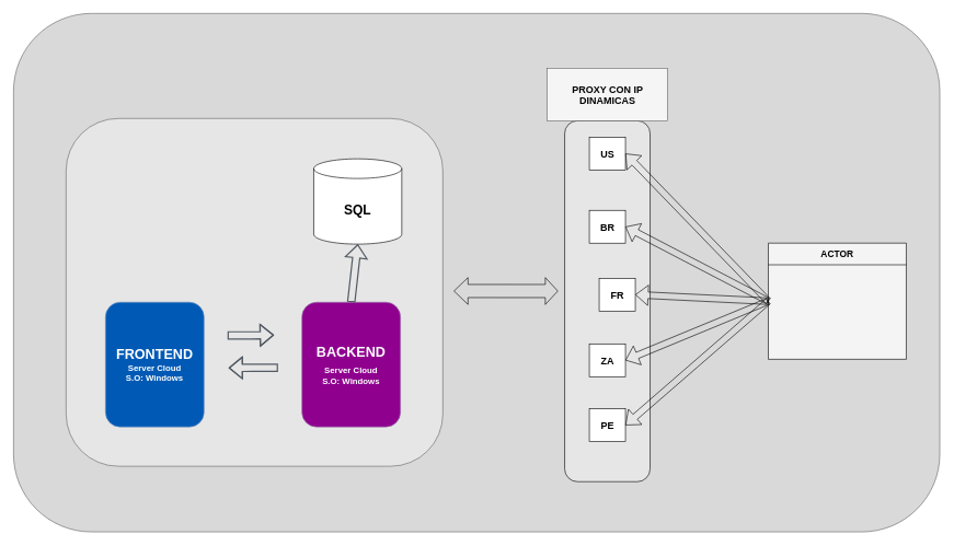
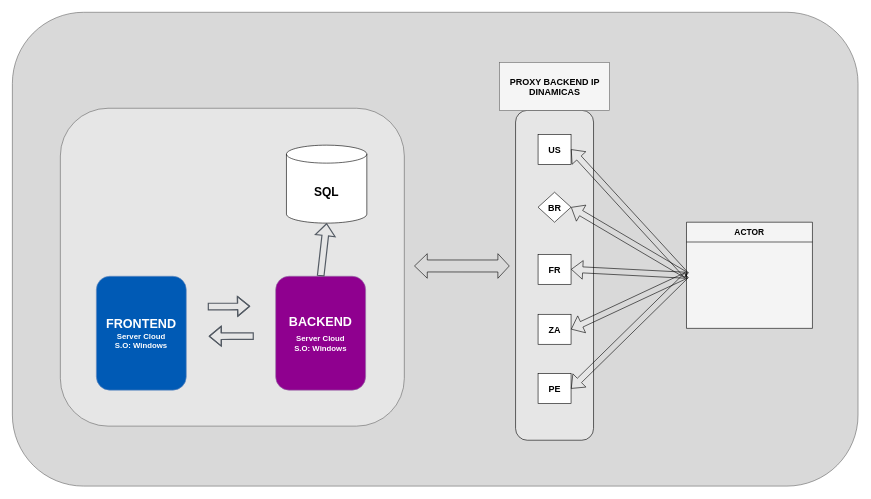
- <mxCell id="10" value="&lt;font color=&quot;#030303&quot; style=&quot;font-size: 15px;&quot;&gt;&lt;b&gt;PROXY CON IP DINAMICAS&lt;/b&gt;&lt;/font&gt;" style="rounded=0;whiteSpace=wrap;html=1;fillColor=#f5f5f5;fontColor=#333333;strokeColor=#666666;" parent="1" vertex="1"><mxGeometry x="832.5" y="103.5" width="183" height="80" as="geometry" /></mxCell>
+ <mxCell id="10" value="&lt;font color=&quot;#030303&quot; style=&quot;font-size: 15px;&quot;&gt;&lt;b&gt;PROXY BACKEND IP DINAMICAS&lt;/b&gt;&lt;/font&gt;" style="rounded=0;whiteSpace=wrap;html=1;fillColor=#f5f5f5;fontColor=#333333;strokeColor=#666666;" parent="1" vertex="1"><mxGeometry x="832.5" y="103.5" width="183" height="80" as="geometry" /></mxCell>
- <mxCell id="11" value="&lt;font style=&quot;font-size: 15px;&quot;&gt;&lt;b&gt;US&lt;/b&gt;&lt;/font&gt;" style="rounded=0;whiteSpace=wrap;html=1;" parent="1" vertex="1"><mxGeometry x="896.5" y="208.5" width="55" height="50" as="geometry" /></mxCell>
+ <mxCell id="11" value="&lt;font style=&quot;font-size: 15px;&quot;&gt;&lt;b&gt;US&lt;/b&gt;&lt;/font&gt;" style="rounded=0;whiteSpace=wrap;html=1;" parent="1" vertex="1"><mxGeometry x="896.5" y="223.5" width="55" height="50" as="geometry" /></mxCell>
- <mxCell id="12" value="&lt;font style=&quot;font-size: 15px;&quot;&gt;&lt;b&gt;BR&lt;/b&gt;&lt;/font&gt;" style="rounded=0;whiteSpace=wrap;html=1;" parent="1" vertex="1"><mxGeometry x="896.5" y="320" width="55" height="50" as="geometry" /></mxCell>
+ <mxCell id="12" value="&lt;font style=&quot;font-size: 15px;&quot;&gt;&lt;b&gt;BR&lt;/b&gt;&lt;/font&gt;" style="rhombus;whiteSpace=wrap;html=1;" parent="1" vertex="1"><mxGeometry x="896.5" y="320" width="55" height="50" as="geometry" /></mxCell>
- <mxCell id="13" value="&lt;font style=&quot;font-size: 15px;&quot;&gt;&lt;b&gt;FR&lt;/b&gt;&lt;/font&gt;" style="rounded=0;whiteSpace=wrap;html=1;" parent="1" vertex="1"><mxGeometry x="911.5" y="423.5" width="55" height="50" as="geometry" /></mxCell>
+ <mxCell id="13" value="&lt;font style=&quot;font-size: 15px;&quot;&gt;&lt;b&gt;FR&lt;/b&gt;&lt;/font&gt;" style="rounded=0;whiteSpace=wrap;html=1;" parent="1" vertex="1"><mxGeometry x="896.5" y="423.5" width="55" height="50" as="geometry" /></mxCell>
- <mxCell id="8" value="ACTOR" style="swimlane;fontSize=14;align=center;swimlaneFillColor=#f4f4f4;fillColor=#f4f4f4;startSize=33;container=1;pointerEvents=0;collapsible=0;recursiveResize=0;fontStyle=1" parent="1" vertex="1"><mxGeometry x="1169" y="370" width="210" height="177" as="geometry" /></mxCell>
+ <mxCell id="8" value="ACTOR" style="swimlane;fontSize=14;align=center;swimlaneFillColor=#f4f4f4;fillColor=#f4f4f4;startSize=33;container=1;pointerEvents=0;collapsible=0;recursiveResize=0;fontStyle=1" parent="1" vertex="1"><mxGeometry x="1144" y="370" width="210" height="177" as="geometry" /></mxCell>
